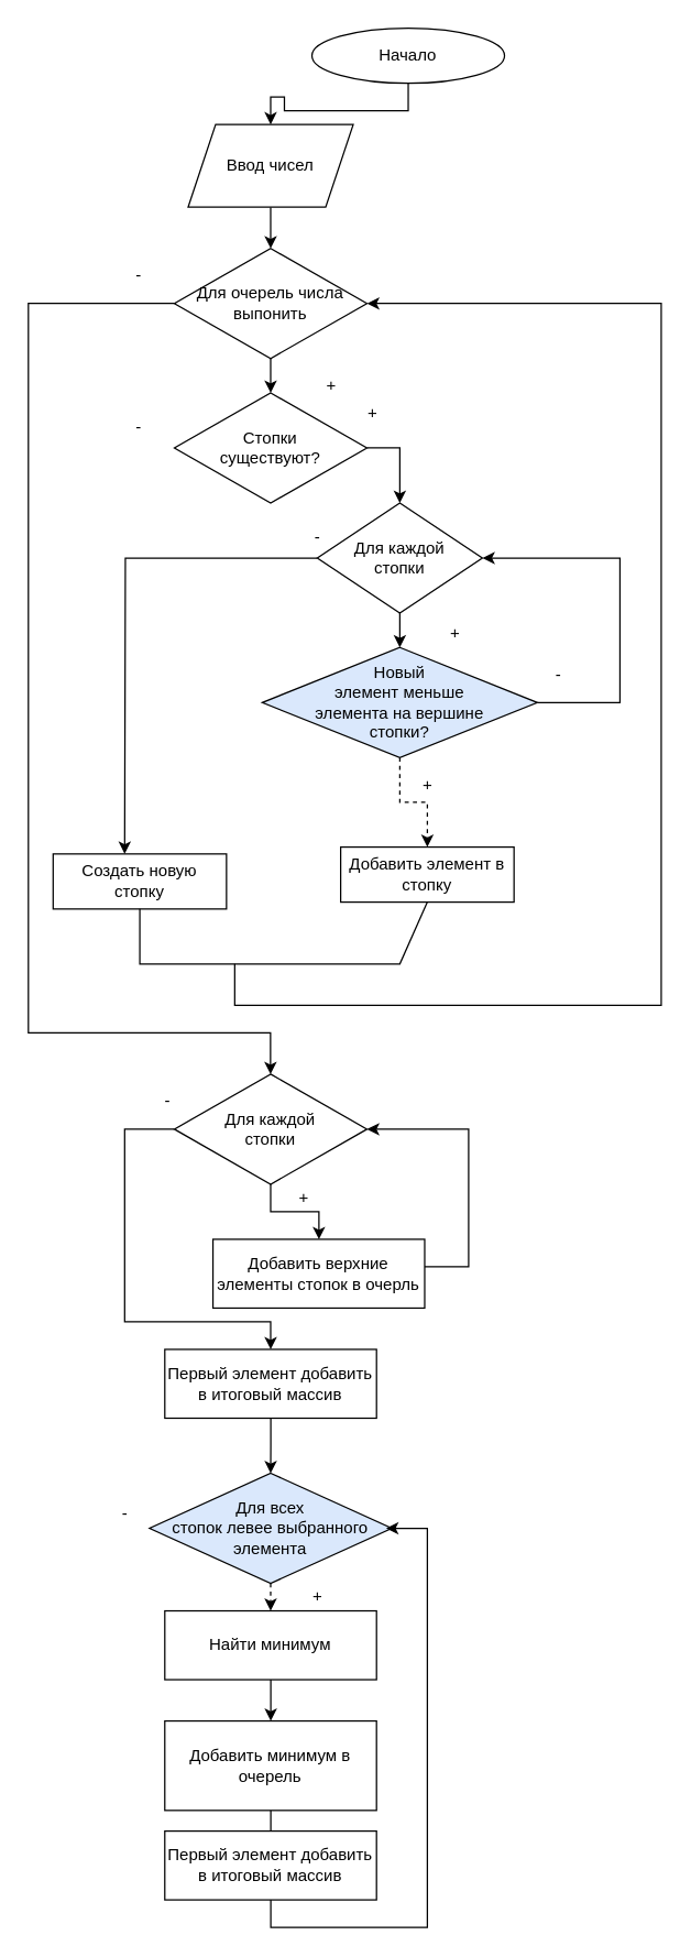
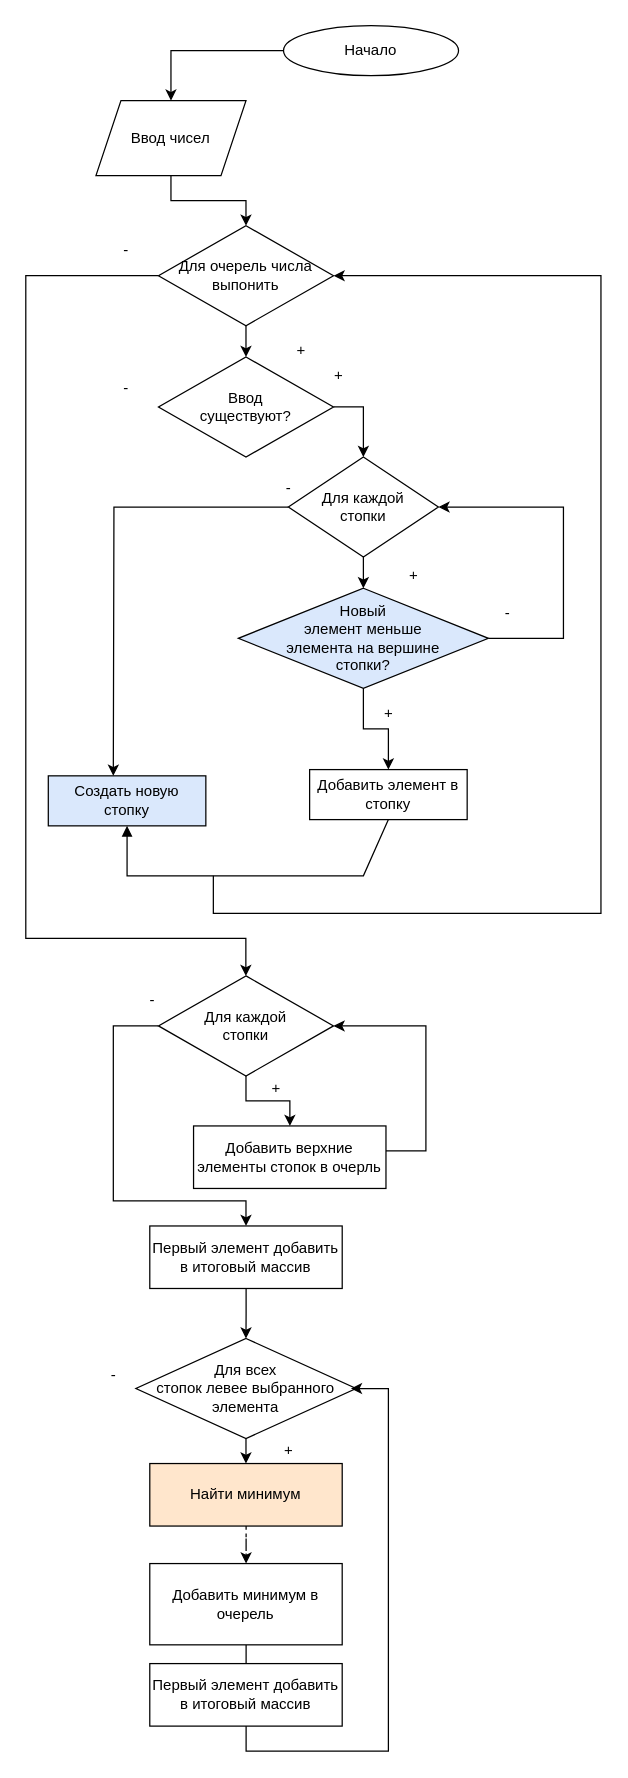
- <mxCell id="5" value="Ввод чисел" style="shape=parallelogram;perimeter=parallelogramPerimeter;whiteSpace=wrap;html=1;fixedSize=1;" vertex="1" parent="1"><mxGeometry x="136.11" y="90" width="120" height="60" as="geometry" /></mxCell>
+ <mxCell id="5" value="Ввод чисел" style="shape=parallelogram;perimeter=parallelogramPerimeter;whiteSpace=wrap;html=1;fixedSize=1;" vertex="1" parent="1"><mxGeometry x="76.11" y="80" width="120" height="60" as="geometry" /></mxCell>
- <mxCell id="10" value="Стопки&lt;br&gt; существуют?" style="rhombus;whiteSpace=wrap;html=1;" vertex="1" parent="1"><mxGeometry x="126.11" y="285" width="140" height="80" as="geometry" /></mxCell>
+ <mxCell id="10" value="Ввод&lt;br&gt; существуют?" style="rhombus;whiteSpace=wrap;html=1;" vertex="1" parent="1"><mxGeometry x="126.11" y="285" width="140" height="80" as="geometry" /></mxCell>
- <mxCell id="16" style="edgeStyle=orthogonalEdgeStyle;rounded=0;orthogonalLoop=1;jettySize=auto;html=1;dashed=1;" edge="1" parent="1" source="17" target="21"><mxGeometry relative="1" as="geometry"><mxPoint x="290" y="590" as="targetPoint" /></mxGeometry></mxCell>
+ <mxCell id="16" style="edgeStyle=orthogonalEdgeStyle;rounded=0;orthogonalLoop=1;jettySize=auto;html=1;" edge="1" parent="1" source="17" target="21"><mxGeometry relative="1" as="geometry"><mxPoint x="290" y="590" as="targetPoint" /></mxGeometry></mxCell>
- <mxCell id="11" value="Создать новую&lt;br&gt; стопку" style="rounded=0;whiteSpace=wrap;html=1;" vertex="1" parent="1"><mxGeometry x="38" y="620" width="126" height="40" as="geometry" /></mxCell>
+ <mxCell id="11" value="Создать новую&lt;br&gt; стопку" style="rounded=0;whiteSpace=wrap;html=1;fillColor=#dae8fc;" vertex="1" parent="1"><mxGeometry x="38" y="620" width="126" height="40" as="geometry" /></mxCell>
- <mxCell id="22" value="" style="endArrow=none;html=1;rounded=0;entryX=0.5;entryY=1;entryDx=0;entryDy=0;exitX=0.5;exitY=1;exitDx=0;exitDy=0;" edge="1" parent="1" source="21" target="11"><mxGeometry width="50" height="50" relative="1" as="geometry"><mxPoint x="160" y="810" as="sourcePoint" /><mxPoint x="210" y="760" as="targetPoint" /><Array as="points"><mxPoint x="290" y="700" /><mxPoint x="101" y="700" /></Array></mxGeometry></mxCell>
+ <mxCell id="22" value="" style="endArrow=block;html=1;rounded=0;entryX=0.5;entryY=1;entryDx=0;entryDy=0;exitX=0.5;exitY=1;exitDx=0;exitDy=0;" edge="1" parent="1" source="21" target="11"><mxGeometry width="50" height="50" relative="1" as="geometry"><mxPoint x="160" y="810" as="sourcePoint" /><mxPoint x="210" y="760" as="targetPoint" /><Array as="points"><mxPoint x="290" y="700" /><mxPoint x="101" y="700" /></Array></mxGeometry></mxCell>
- <mxCell id="39" value="Для всех &lt;br&gt;стопок левее выбранного &lt;br&gt;элемента" style="rhombus;whiteSpace=wrap;html=1;fillColor=#dae8fc;" vertex="1" parent="1"><mxGeometry x="108.06" y="1070" width="176.12" height="80" as="geometry" /></mxCell>
+ <mxCell id="39" value="Для всех &lt;br&gt;стопок левее выбранного &lt;br&gt;элемента" style="rhombus;whiteSpace=wrap;html=1;" vertex="1" parent="1"><mxGeometry x="108.06" y="1070" width="176.12" height="80" as="geometry" /></mxCell>
- <mxCell id="38" style="edgeStyle=orthogonalEdgeStyle;rounded=0;orthogonalLoop=1;jettySize=auto;html=1;dashed=1;" edge="1" parent="1" source="39" target="41"><mxGeometry relative="1" as="geometry" /></mxCell>
+ <mxCell id="38" style="edgeStyle=orthogonalEdgeStyle;rounded=0;orthogonalLoop=1;jettySize=auto;html=1;" edge="1" parent="1" source="39" target="41"><mxGeometry relative="1" as="geometry" /></mxCell>
- <mxCell id="41" value="Найти минимум" style="rounded=0;whiteSpace=wrap;html=1;" vertex="1" parent="1"><mxGeometry x="119.17" y="1170" width="153.89" height="50" as="geometry" /></mxCell>
+ <mxCell id="41" value="Найти минимум" style="rounded=0;whiteSpace=wrap;html=1;fillColor=#ffe6cc;" vertex="1" parent="1"><mxGeometry x="119.17" y="1170" width="153.89" height="50" as="geometry" /></mxCell>
- <mxCell id="40" style="edgeStyle=orthogonalEdgeStyle;rounded=0;orthogonalLoop=1;jettySize=auto;html=1;" edge="1" parent="1" source="41" target="43"><mxGeometry relative="1" as="geometry" /></mxCell>
+ <mxCell id="40" style="edgeStyle=orthogonalEdgeStyle;rounded=0;orthogonalLoop=1;jettySize=auto;html=1;dashed=1;" edge="1" parent="1" source="41" target="43"><mxGeometry relative="1" as="geometry" /></mxCell>
